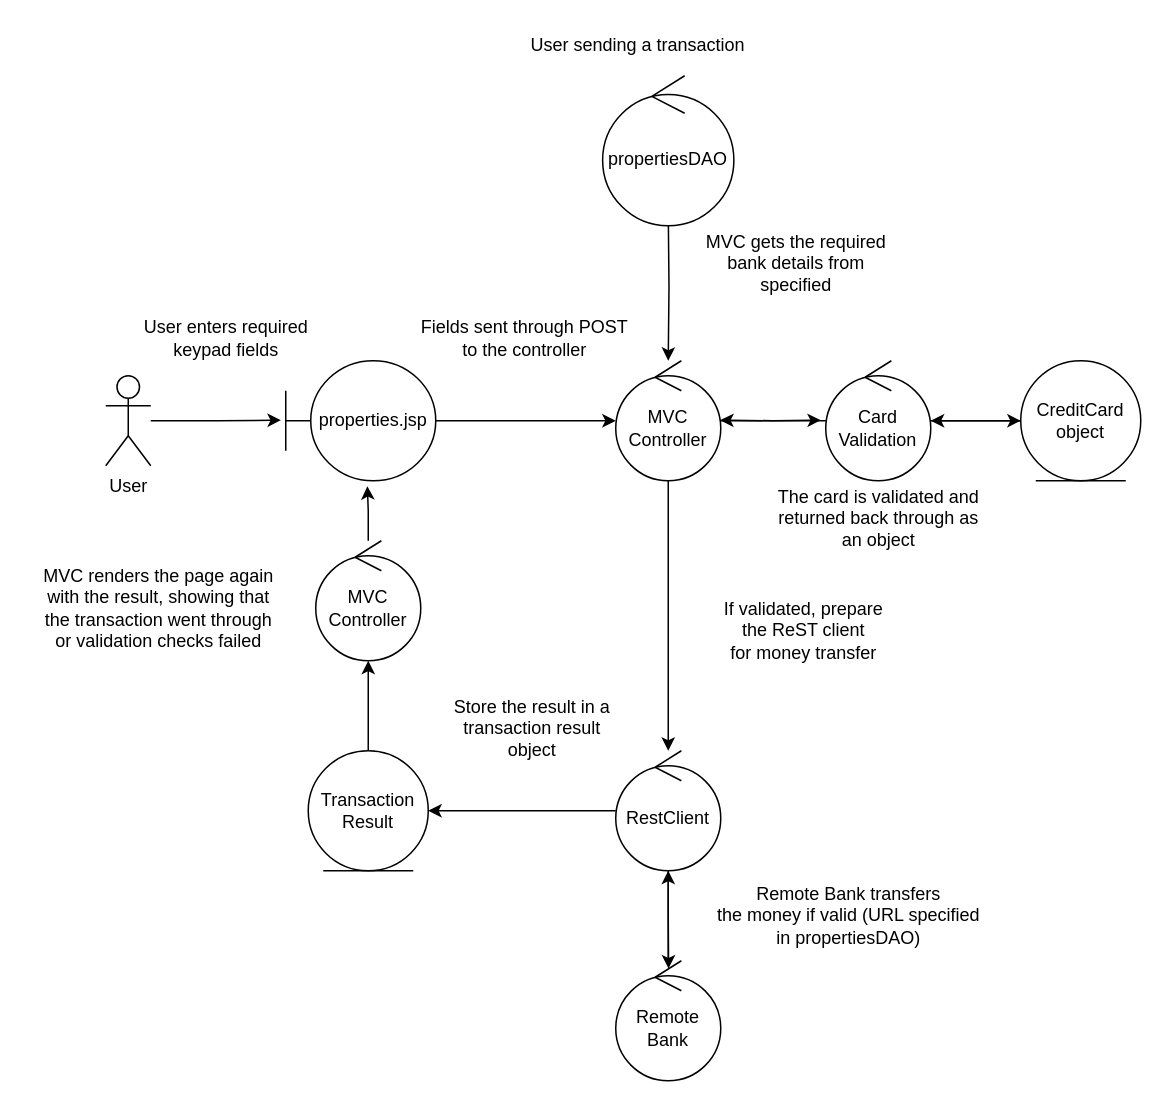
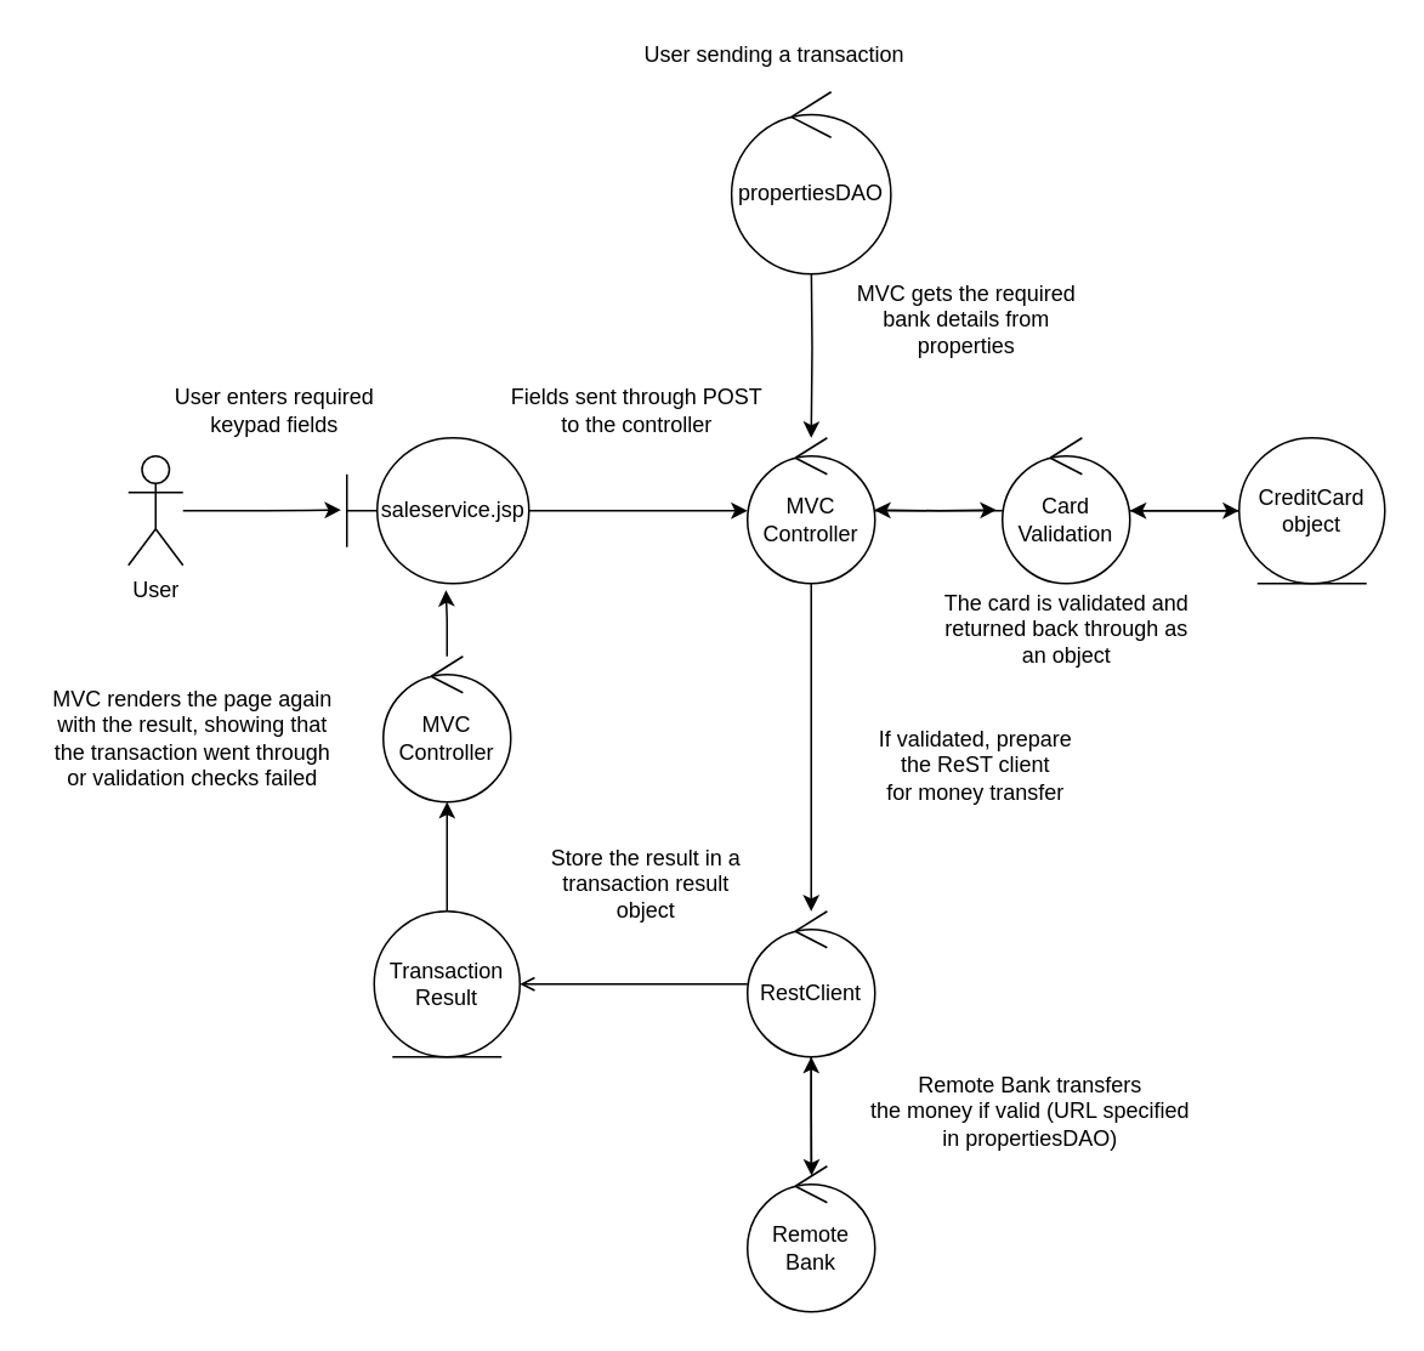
- <mxCell id="13" value="MVC gets the required&lt;br&gt;bank details from&lt;br&gt;specified" style="text;html=1;align=center;verticalAlign=middle;resizable=0;points=[];autosize=1;strokeColor=none;fillColor=none;" parent="1" vertex="1"><mxGeometry x="460" y="150" width="140" height="50" as="geometry" /></mxCell>
+ <mxCell id="13" value="MVC gets the required&lt;br&gt;bank details from&lt;br&gt;properties" style="text;html=1;align=center;verticalAlign=middle;resizable=0;points=[];autosize=1;strokeColor=none;fillColor=none;" parent="1" vertex="1"><mxGeometry x="460" y="150" width="140" height="50" as="geometry" /></mxCell>
- <mxCell id="8" value="properties.jsp" style="shape=umlBoundary;whiteSpace=wrap;html=1;" parent="1" vertex="1"><mxGeometry x="190" y="240" width="100" height="80" as="geometry" /></mxCell>
+ <mxCell id="8" value="saleservice.jsp" style="shape=umlBoundary;whiteSpace=wrap;html=1;" parent="1" vertex="1"><mxGeometry x="190" y="240" width="100" height="80" as="geometry" /></mxCell>
- <mxCell id="20" style="edgeStyle=orthogonalEdgeStyle;rounded=0;orthogonalLoop=1;jettySize=auto;html=1;entryX=1;entryY=0.5;entryDx=0;entryDy=0;" parent="1" source="22" target="24" edge="1"><mxGeometry relative="1" as="geometry" /></mxCell>
+ <mxCell id="20" style="edgeStyle=orthogonalEdgeStyle;rounded=0;orthogonalLoop=1;jettySize=auto;html=1;entryX=1;entryY=0.5;entryDx=0;entryDy=0;endArrow=open;" parent="1" source="22" target="24" edge="1"><mxGeometry relative="1" as="geometry" /></mxCell>
